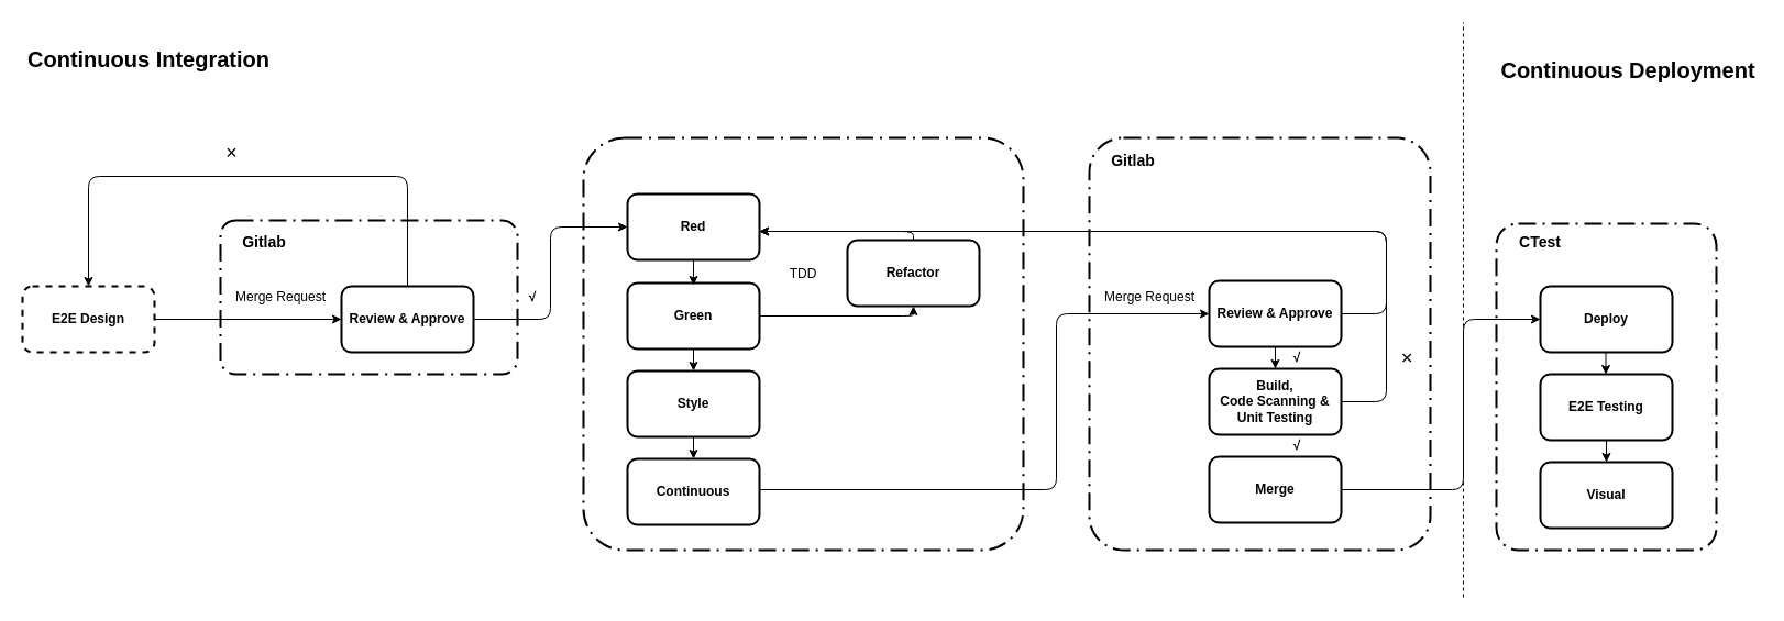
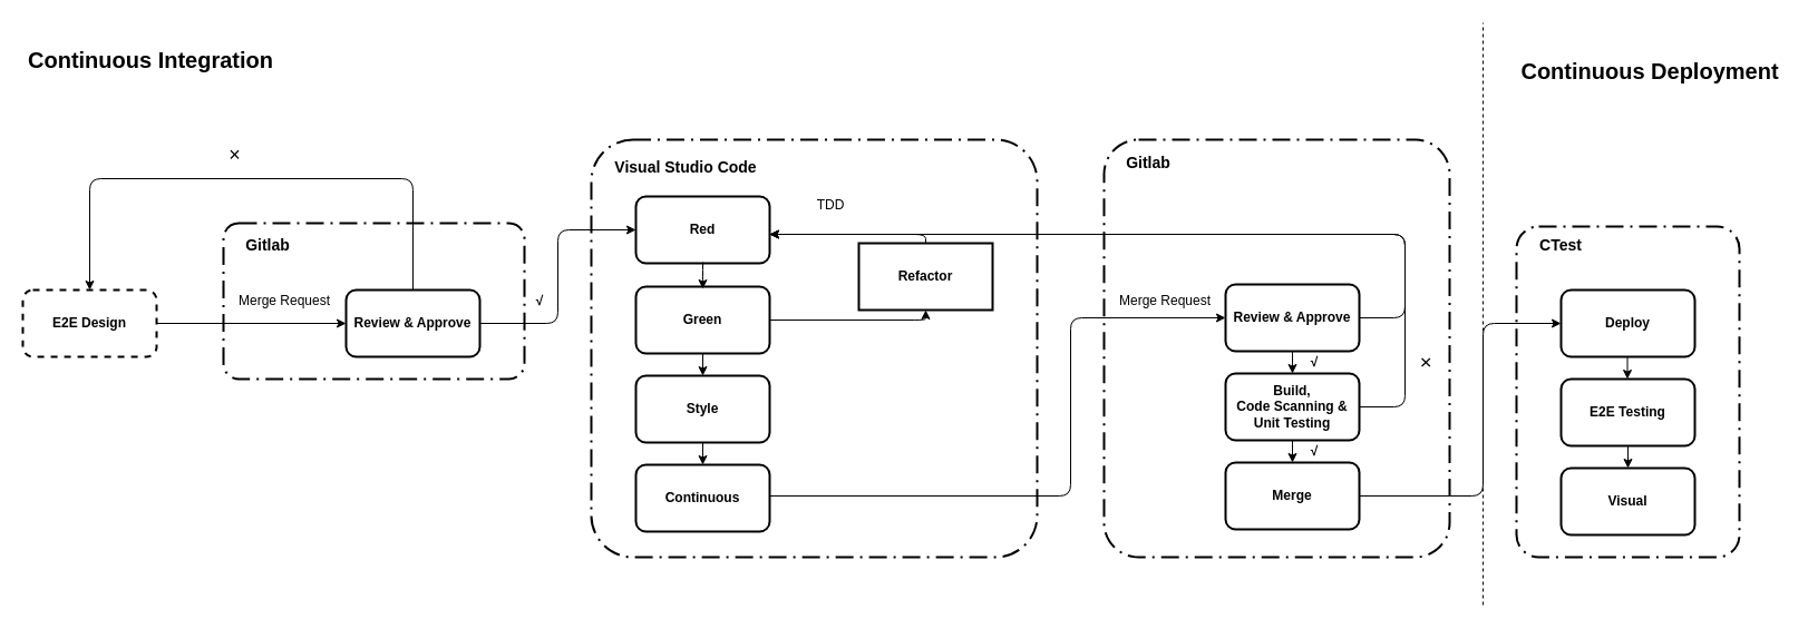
+ <mxCell id="18" value="&lt;b&gt;&lt;font style=&quot;font-size: 14px&quot;&gt;Visual Studio Code&lt;/font&gt;&lt;/b&gt;" style="text;html=1;strokeColor=none;fillColor=none;align=center;verticalAlign=middle;whiteSpace=wrap;rounded=0;sketch=0;" parent="1" vertex="1"><mxGeometry x="550" y="140" width="130" height="20" as="geometry" /></mxCell>
- <mxCell id="12" value="&lt;b&gt;Refactor&lt;/b&gt;" style="rounded=1;whiteSpace=wrap;html=1;sketch=0;strokeWidth=2;fillColor=none;" parent="1" vertex="1"><mxGeometry x="770" y="218" width="120" height="60" as="geometry" /></mxCell>
+ <mxCell id="12" value="&lt;b&gt;Refactor&lt;/b&gt;" style="whiteSpace=wrap;html=1;sketch=0;strokeWidth=2;fillColor=none;rounded=0;" parent="1" vertex="1"><mxGeometry x="770" y="218" width="120" height="60" as="geometry" /></mxCell>
- <mxCell id="19" value="TDD" style="text;html=1;strokeColor=none;fillColor=none;align=center;verticalAlign=middle;whiteSpace=wrap;rounded=0;sketch=0;" parent="1" vertex="1"><mxGeometry x="710" y="239" width="40" height="20" as="geometry" /></mxCell>
+ <mxCell id="19" value="TDD" style="text;html=1;strokeColor=none;fillColor=none;align=center;verticalAlign=middle;whiteSpace=wrap;rounded=0;sketch=0;" parent="1" vertex="1"><mxGeometry x="725" y="174" width="40" height="20" as="geometry" /></mxCell>
+ <mxCell id="23" value="" style="endArrow=classic;html=1;exitX=0.5;exitY=1;exitDx=0;exitDy=0;" parent="1" source="15" target="21" edge="1"><mxGeometry width="50" height="50" relative="1" as="geometry"><mxPoint x="1489" y="165" as="sourcePoint" /><mxPoint x="1539" y="115" as="targetPoint" /></mxGeometry></mxCell>
